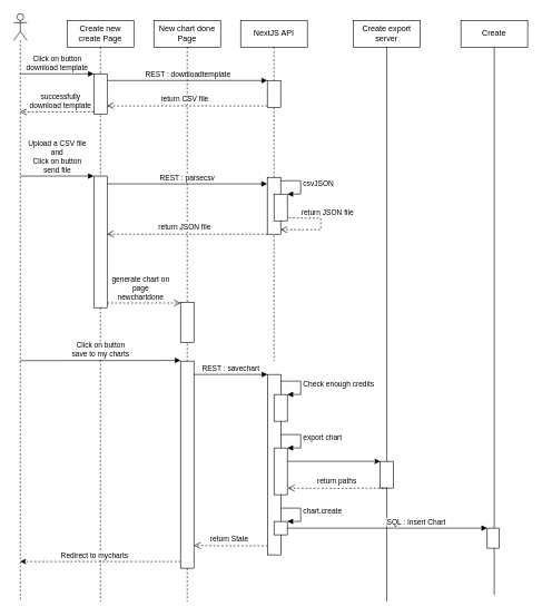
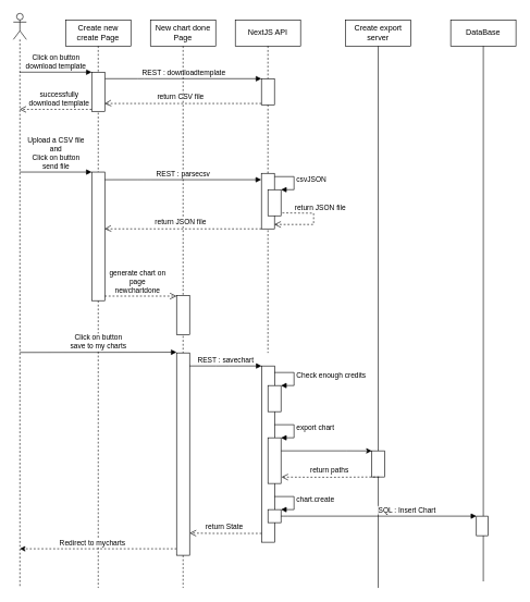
- <mxCell id="27" value="Create" style="shape=umlLifeline;perimeter=lifelinePerimeter;whiteSpace=wrap;html=1;container=1;collapsible=0;recursiveResize=0;outlineConnect=0;lifelineDashed=0;" parent="1" vertex="1"><mxGeometry x="690" y="30" width="100" height="860" as="geometry" /></mxCell>
+ <mxCell id="27" value="DataBase" style="shape=umlLifeline;perimeter=lifelinePerimeter;whiteSpace=wrap;html=1;container=1;collapsible=0;recursiveResize=0;outlineConnect=0;lifelineDashed=0;" parent="1" vertex="1"><mxGeometry x="690" y="30" width="100" height="860" as="geometry" /></mxCell>
